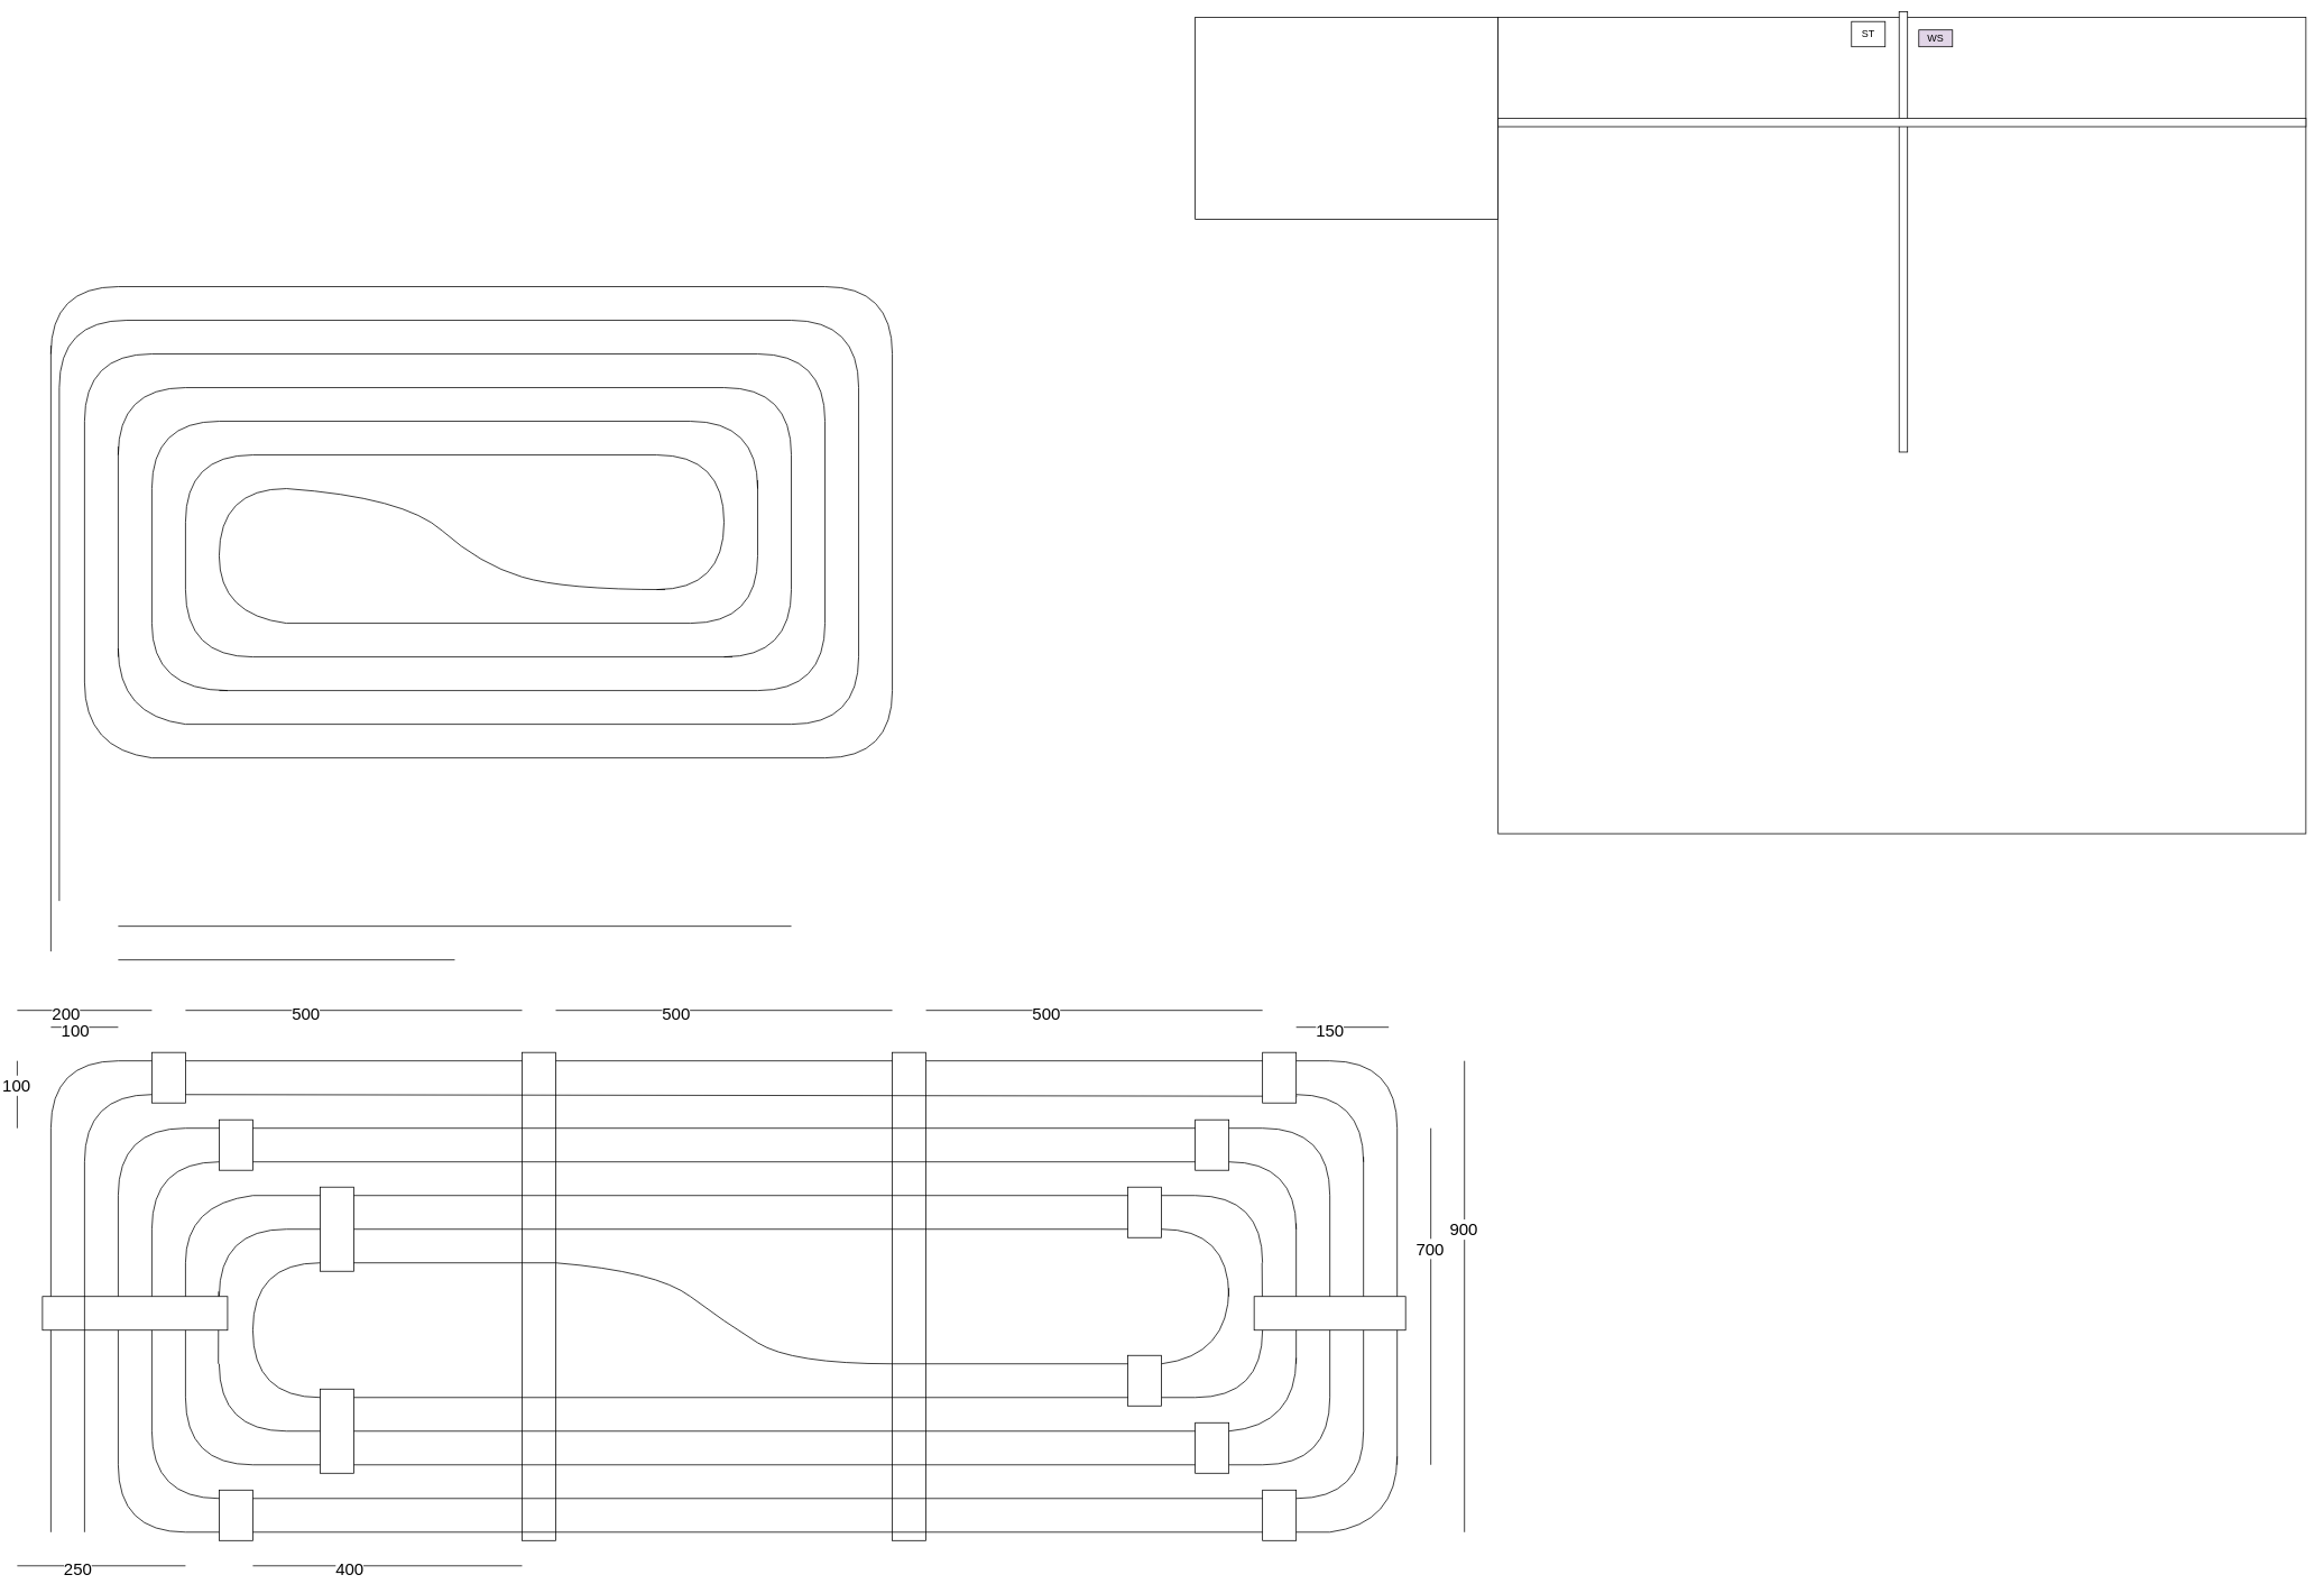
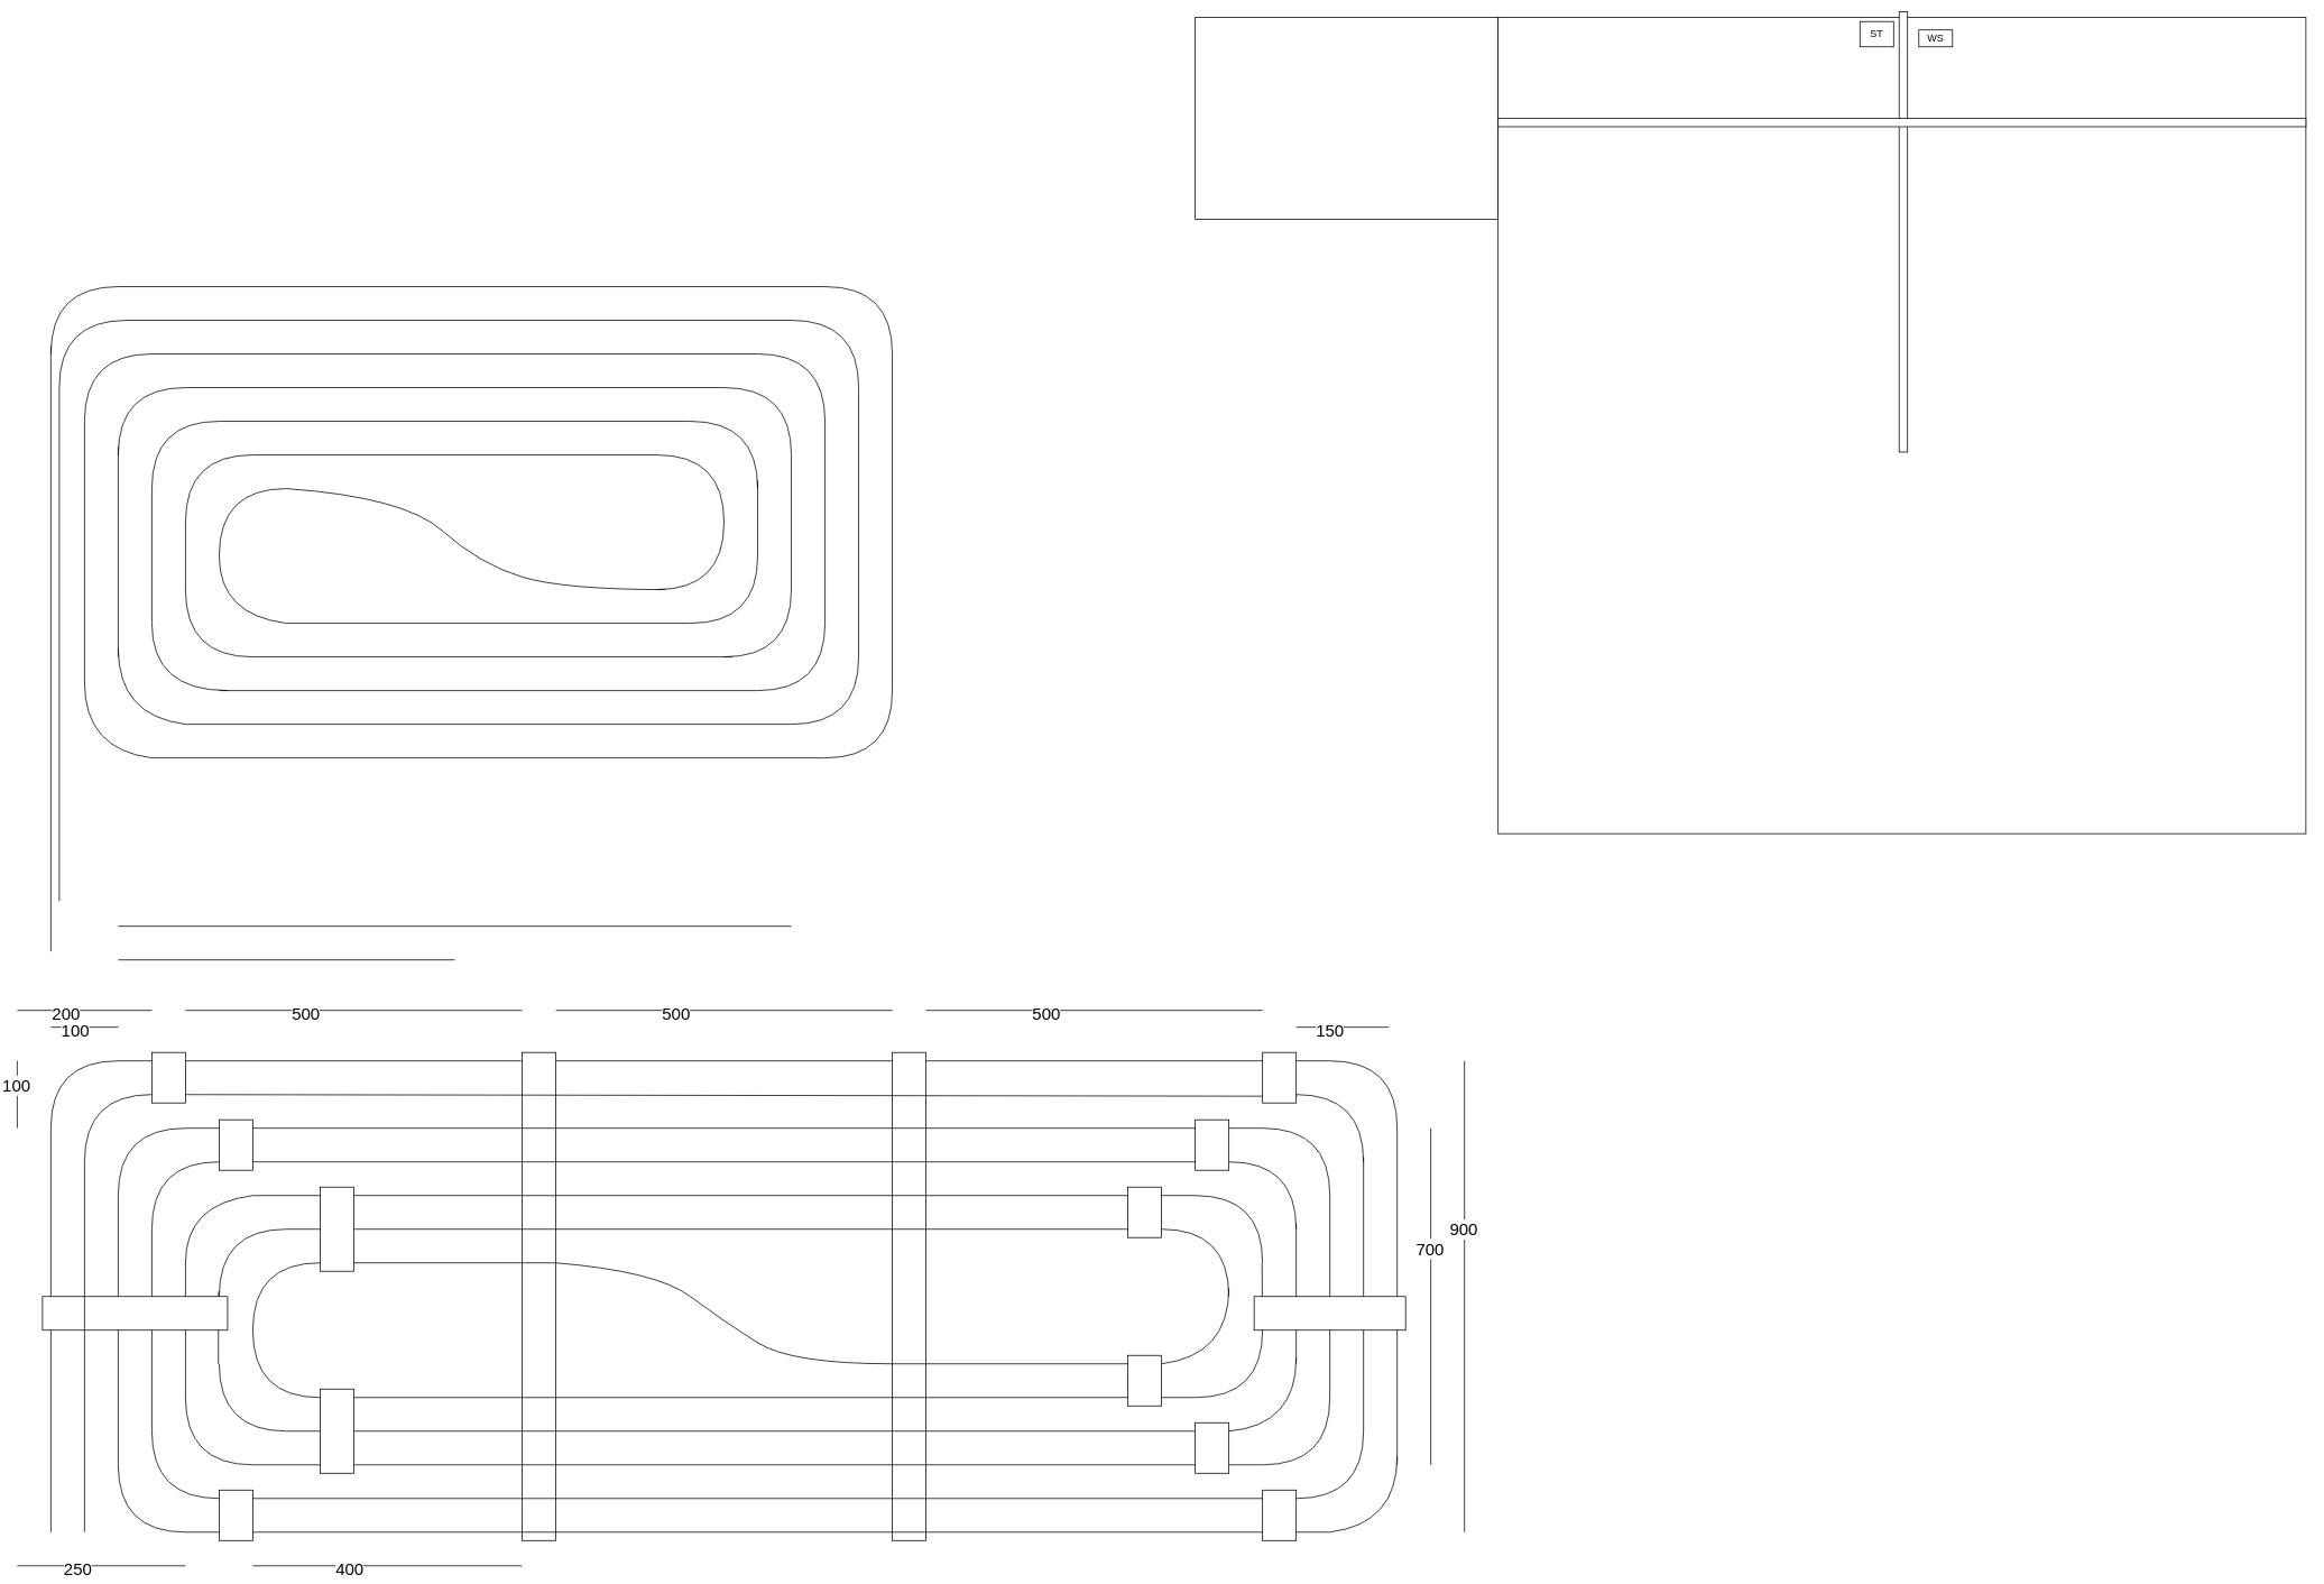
- <mxCell id="5" value="ST" style="rounded=0;whiteSpace=wrap;html=1;" vertex="1" parent="1"><mxGeometry x="2200" y="25" width="40" height="30" as="geometry" /></mxCell>
+ <mxCell id="5" value="ST" style="rounded=0;whiteSpace=wrap;html=1;" vertex="1" parent="1"><mxGeometry x="2210" y="25" width="40" height="30" as="geometry" /></mxCell>
- <mxCell id="6" value="WS" style="rounded=0;whiteSpace=wrap;html=1;fillColor=#e1d5e7;" vertex="1" parent="1"><mxGeometry x="2280" y="35" width="40" height="20" as="geometry" /></mxCell>
+ <mxCell id="6" value="WS" style="rounded=0;whiteSpace=wrap;html=1;" vertex="1" parent="1"><mxGeometry x="2280" y="35" width="40" height="20" as="geometry" /></mxCell>
